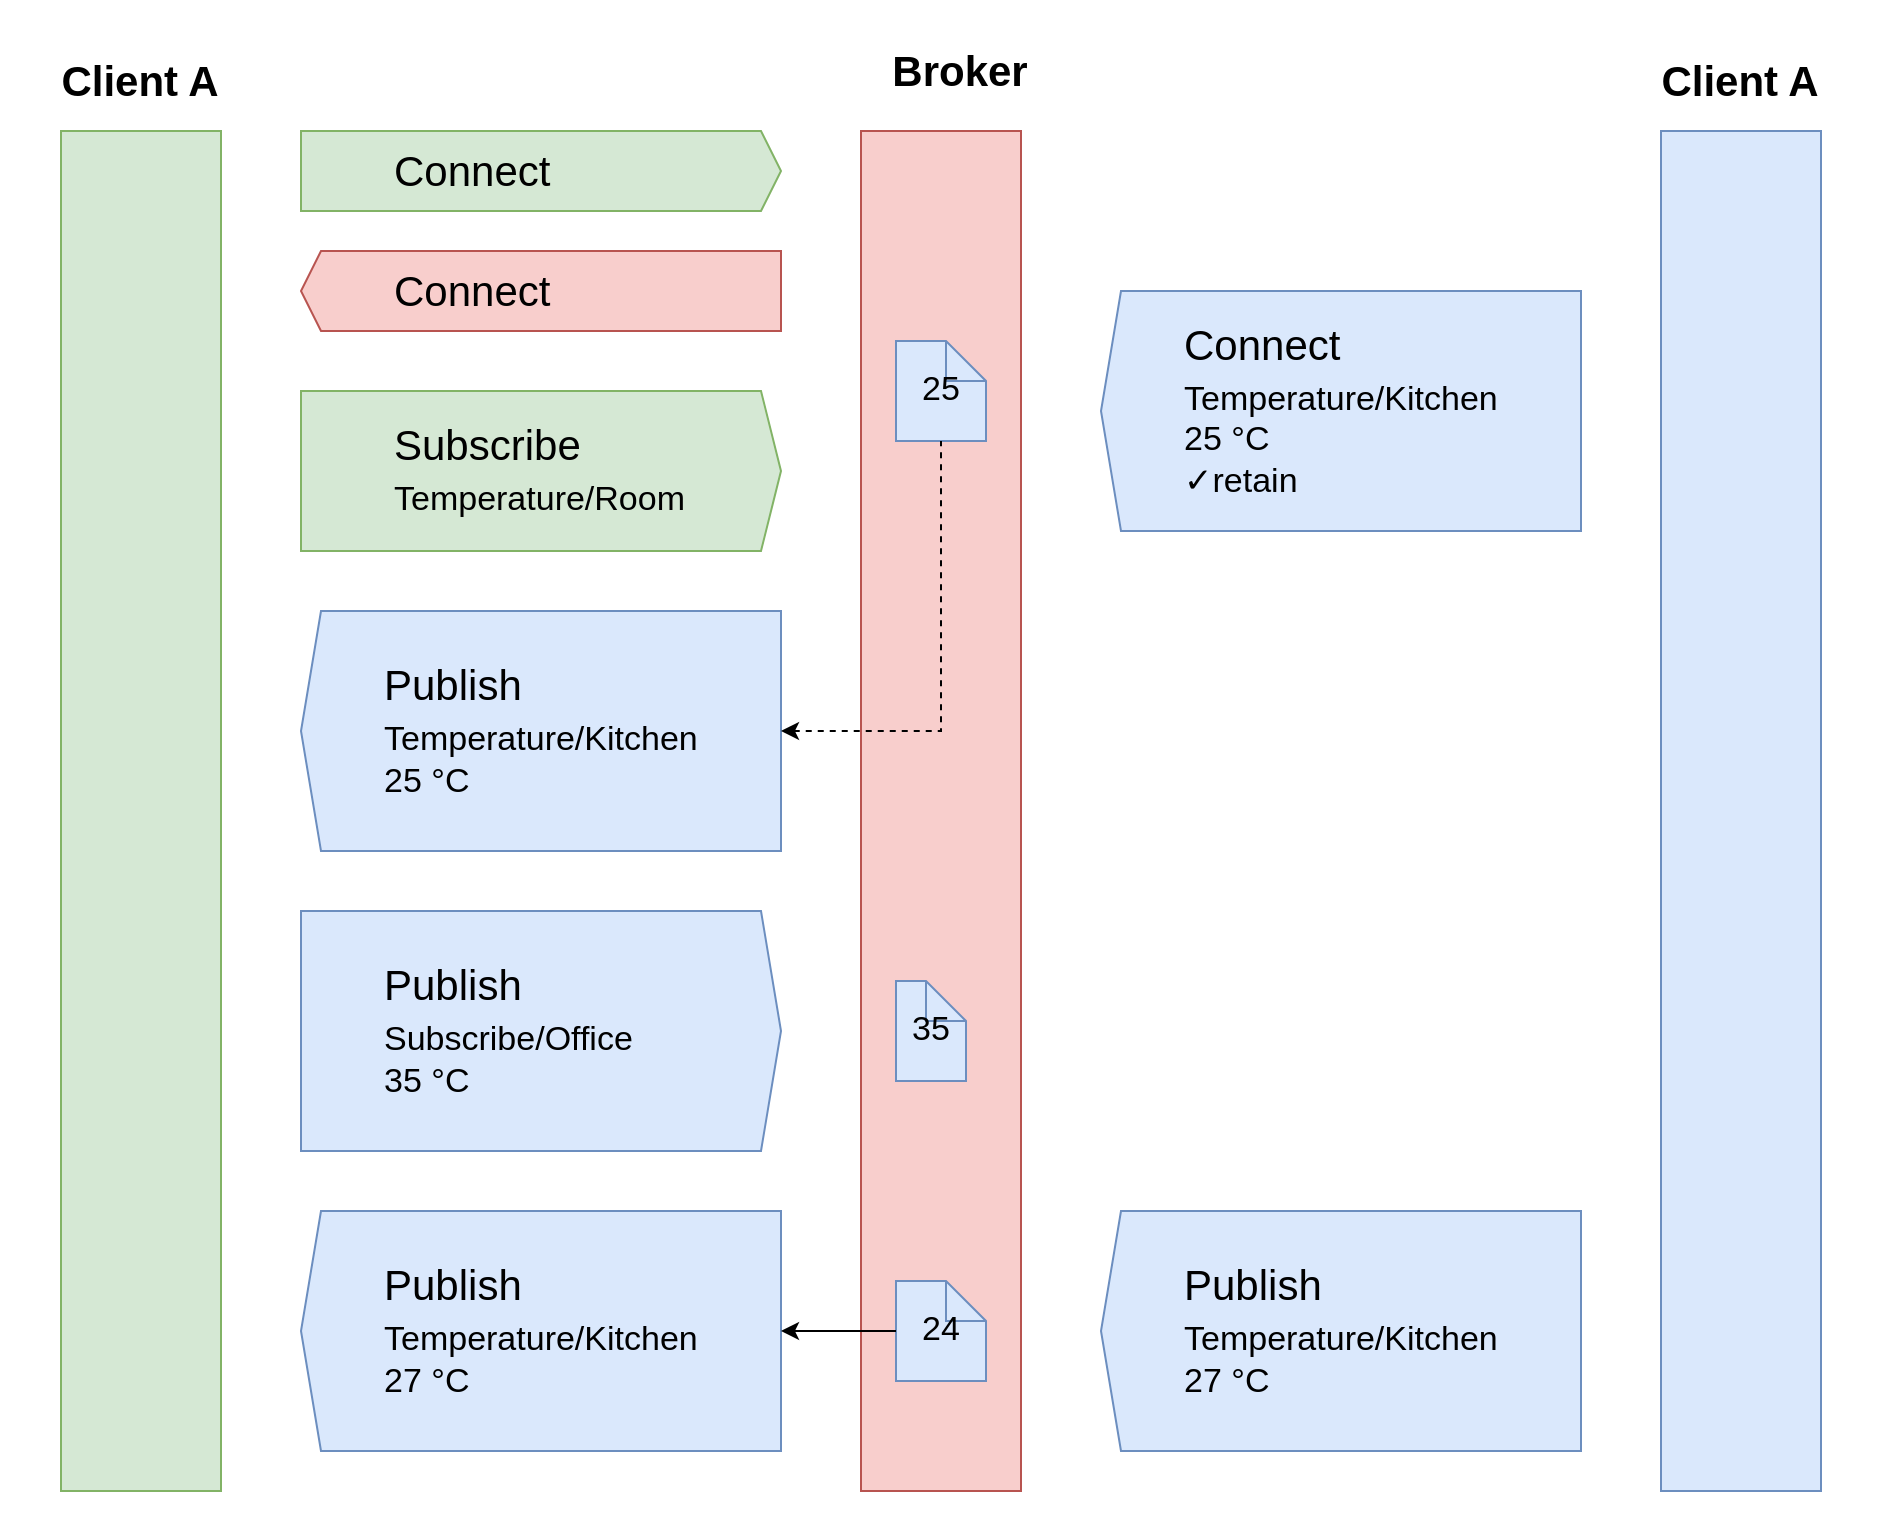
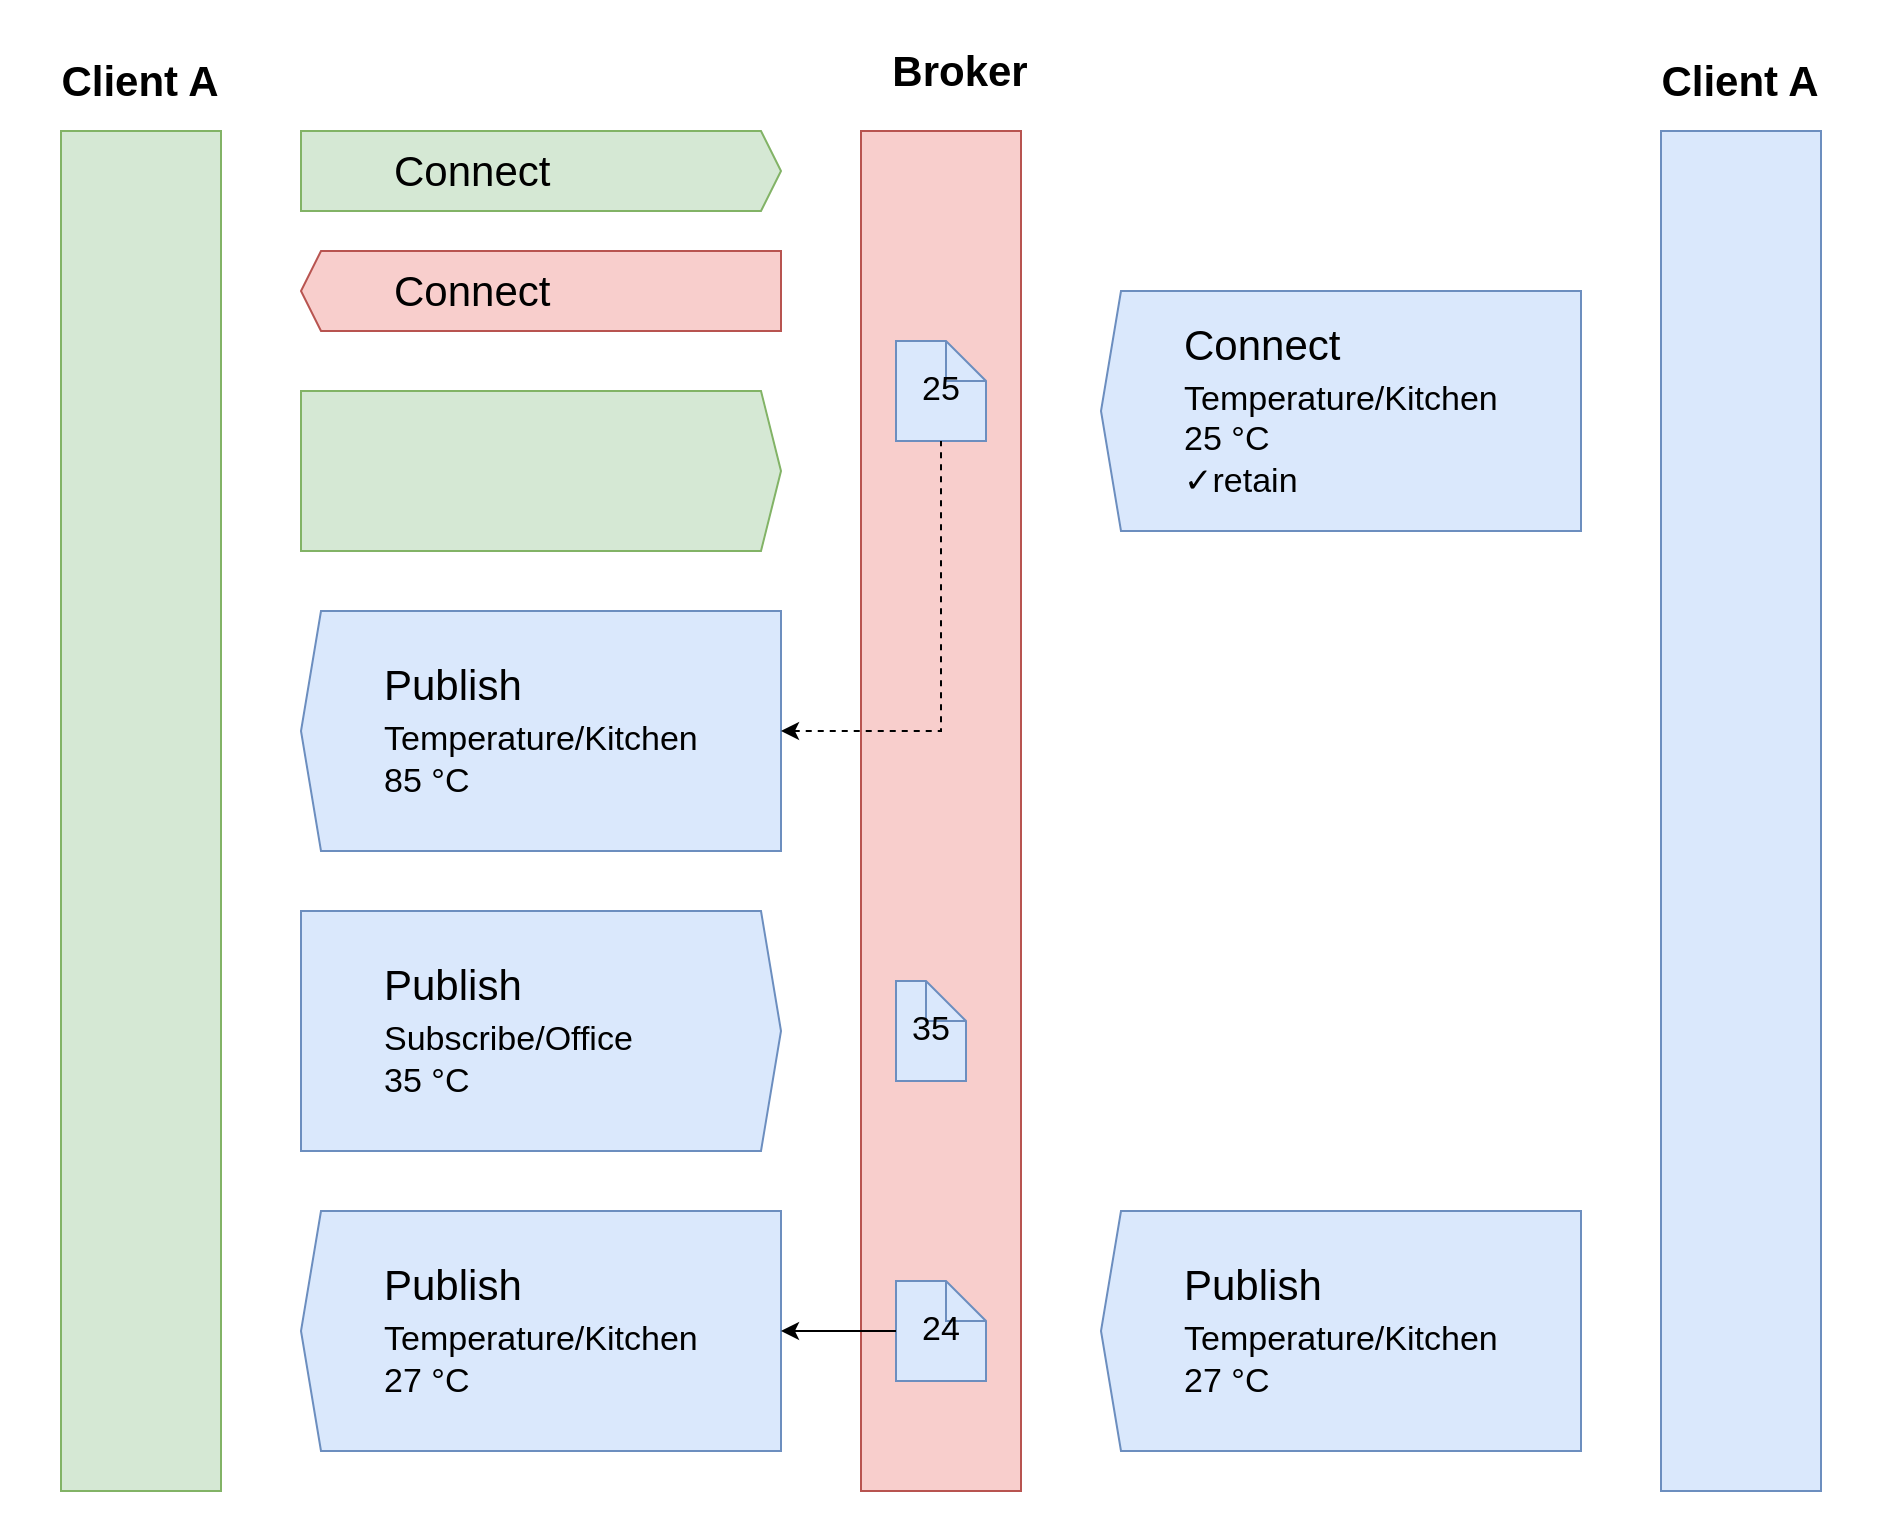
- <mxCell id="13" value="&lt;div align=&quot;left&quot;&gt;Subscribe&lt;/div&gt;&lt;div align=&quot;left&quot;&gt;&lt;font style=&quot;font-size: 17px&quot;&gt;Temperature/Room&lt;/font&gt;&lt;br&gt;&lt;/div&gt;" style="text;html=1;strokeColor=none;fillColor=none;align=left;verticalAlign=middle;whiteSpace=wrap;rounded=0;fontSize=21;" vertex="1" parent="1"><mxGeometry x="195" y="195" width="150" height="80" as="geometry" /></mxCell>
- <mxCell id="18" value="&lt;div&gt;Publish&lt;br&gt;&lt;/div&gt;&lt;div&gt;&lt;font style=&quot;font-size: 17px&quot;&gt;Temperature/Kitchen&lt;/font&gt;&lt;br&gt;&lt;/div&gt;&lt;div style=&quot;font-size: 17px&quot;&gt;&lt;font style=&quot;font-size: 17px&quot;&gt;25&lt;span&gt; °&lt;/span&gt;C&lt;/font&gt;&lt;/div&gt;" style="text;html=1;strokeColor=none;fillColor=none;align=left;verticalAlign=middle;whiteSpace=wrap;rounded=0;fontSize=21;" vertex="1" parent="1"><mxGeometry x="190" y="305" width="160" height="120" as="geometry" /></mxCell>
+ <mxCell id="18" value="&lt;div&gt;Publish&lt;br&gt;&lt;/div&gt;&lt;div&gt;&lt;font style=&quot;font-size: 17px&quot;&gt;Temperature/Kitchen&lt;/font&gt;&lt;br&gt;&lt;/div&gt;&lt;div style=&quot;font-size: 17px&quot;&gt;&lt;font style=&quot;font-size: 17px&quot;&gt;85&lt;span&gt; °&lt;/span&gt;C&lt;/font&gt;&lt;/div&gt;" style="text;html=1;strokeColor=none;fillColor=none;align=left;verticalAlign=middle;whiteSpace=wrap;rounded=0;fontSize=21;" vertex="1" parent="1"><mxGeometry x="190" y="305" width="160" height="120" as="geometry" /></mxCell>
